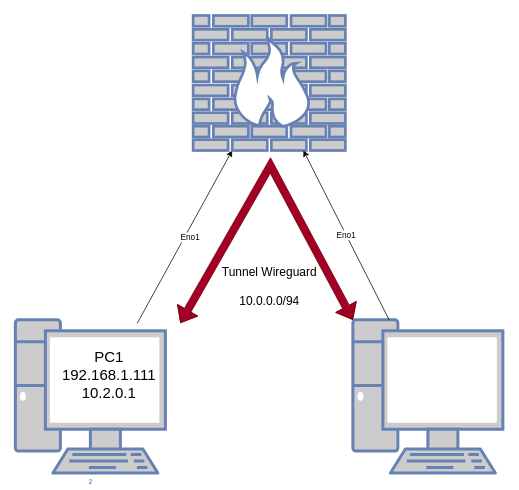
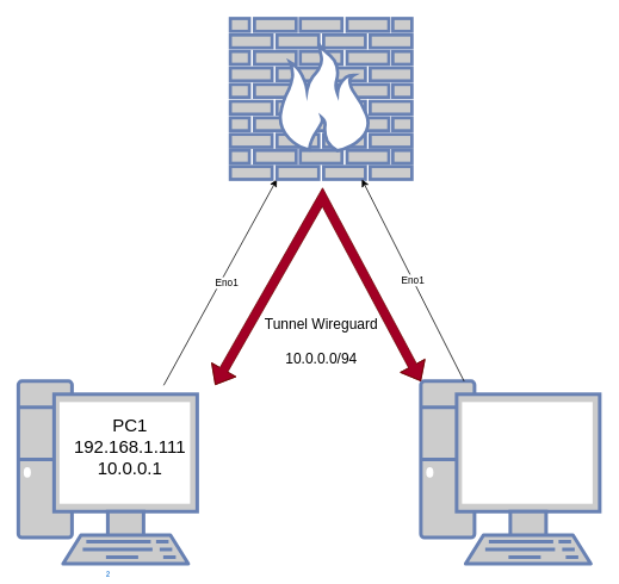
- <mxCell id="3" value="&lt;div style=&quot;font-size: 20px;&quot;&gt;&lt;font style=&quot;font-size: 20px;&quot;&gt;PC1 &lt;br&gt;&lt;/font&gt;&lt;/div&gt;&lt;div style=&quot;font-size: 20px;&quot;&gt;&lt;font style=&quot;font-size: 20px;&quot;&gt;192.168.1.111&lt;/font&gt;&lt;/div&gt;&lt;div style=&quot;font-size: 20px;&quot;&gt;&lt;font style=&quot;font-size: 20px;&quot;&gt;10.2.0.1&lt;/font&gt;&lt;br&gt;&lt;/div&gt;" style="text;html=1;align=center;verticalAlign=middle;whiteSpace=wrap;rounded=0;" parent="1" vertex="1"><mxGeometry x="70" y="430.4" width="150" height="135" as="geometry" /></mxCell>
+ <mxCell id="3" value="&lt;div style=&quot;font-size: 20px;&quot;&gt;&lt;font style=&quot;font-size: 20px;&quot;&gt;PC1 &lt;br&gt;&lt;/font&gt;&lt;/div&gt;&lt;div style=&quot;font-size: 20px;&quot;&gt;&lt;font style=&quot;font-size: 20px;&quot;&gt;192.168.1.111&lt;/font&gt;&lt;/div&gt;&lt;div style=&quot;font-size: 20px;&quot;&gt;&lt;font style=&quot;font-size: 20px;&quot;&gt;10.0.0.1&lt;/font&gt;&lt;br&gt;&lt;/div&gt;" style="text;html=1;align=center;verticalAlign=middle;whiteSpace=wrap;rounded=0;" parent="1" vertex="1"><mxGeometry x="70" y="430.4" width="150" height="135" as="geometry" /></mxCell>
